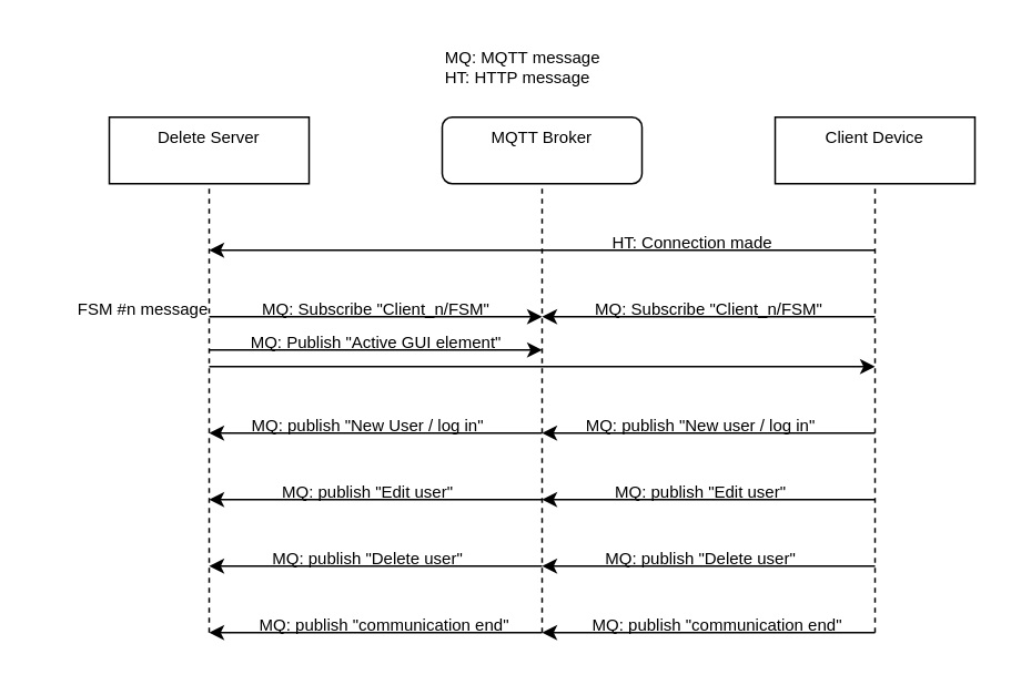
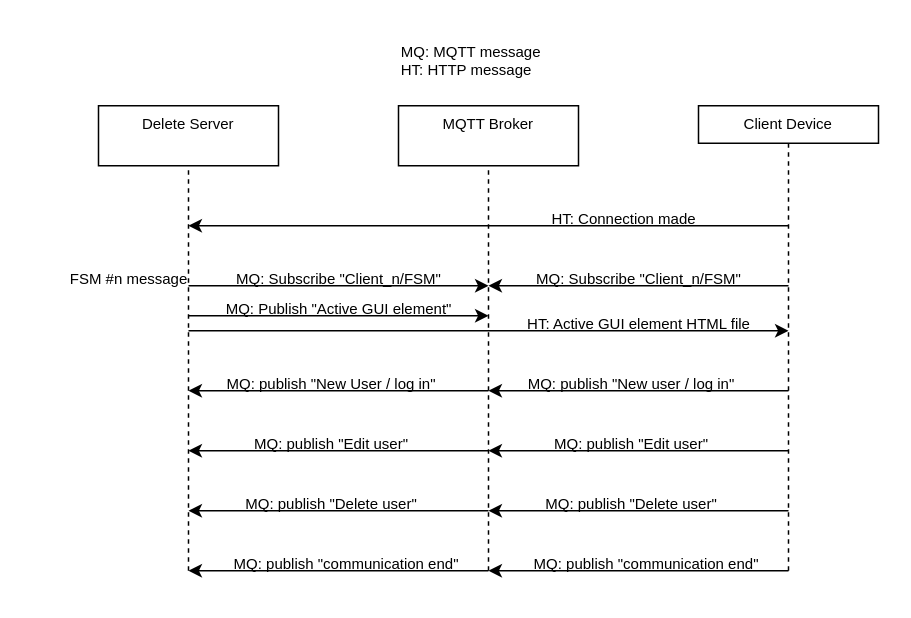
- <mxCell id="3" value="MQTT Broker" style="whiteSpace=wrap;html=1;verticalAlign=top;fontSize=10;rounded=1;" parent="1" vertex="1"><mxGeometry x="265" y="70" width="120" height="40" as="geometry" /></mxCell>
+ <mxCell id="3" value="MQTT Broker" style="rounded=0;whiteSpace=wrap;html=1;verticalAlign=top;fontSize=10;" parent="1" vertex="1"><mxGeometry x="265" y="70" width="120" height="40" as="geometry" /></mxCell>
- <mxCell id="4" value="Client Device" style="rounded=0;whiteSpace=wrap;html=1;verticalAlign=top;fontSize=10;" parent="1" vertex="1"><mxGeometry x="465" y="70" width="120" height="40" as="geometry" /></mxCell>
+ <mxCell id="4" value="Client Device" style="rounded=0;whiteSpace=wrap;html=1;verticalAlign=top;fontSize=10;" parent="1" vertex="1"><mxGeometry x="465" y="70" width="120" height="25" as="geometry" /></mxCell>
+ <mxCell id="14" value="HT: Active GUI element HTML file" style="text;html=1;align=center;verticalAlign=middle;resizable=0;points=[];autosize=1;strokeColor=none;fillColor=none;fontSize=10;" parent="12" vertex="1"><mxGeometry x="215" width="170" height="30" as="geometry" /></mxCell>
